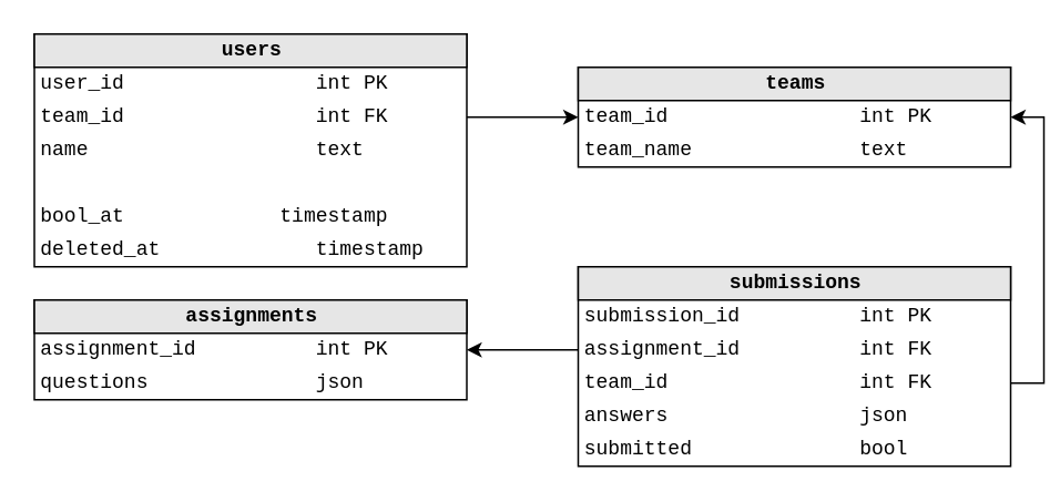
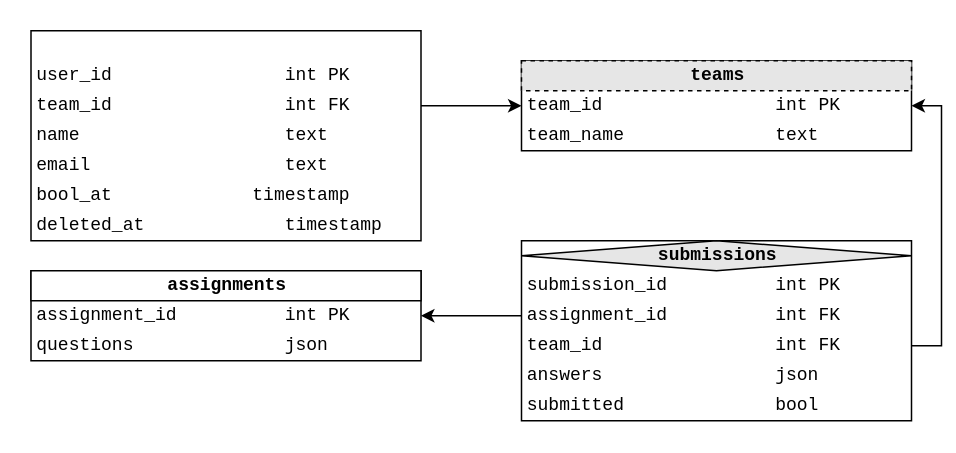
- <mxCell id="22" value="&lt;div&gt;&lt;span&gt;&lt;b&gt;users&lt;/b&gt;&lt;/span&gt;&lt;/div&gt;" style="rounded=0;whiteSpace=wrap;html=1;align=center;spacingLeft=2;strokeColor=#000000;fillColor=#E6E6E6;fontFamily=Courier New;" vertex="1" parent="15"><mxGeometry width="260" height="20" as="geometry" /></mxCell>
- <mxCell id="41" value="&lt;div&gt;&lt;span&gt;&lt;b&gt;teams&lt;/b&gt;&lt;/span&gt;&lt;/div&gt;" style="rounded=0;whiteSpace=wrap;html=1;align=center;spacingLeft=2;strokeColor=#000000;fillColor=#E6E6E6;fontFamily=Courier New;" vertex="1" parent="38"><mxGeometry width="260" height="20" as="geometry" /></mxCell>
+ <mxCell id="41" value="&lt;div&gt;&lt;span&gt;&lt;b&gt;teams&lt;/b&gt;&lt;/span&gt;&lt;/div&gt;" style="rounded=0;whiteSpace=wrap;html=1;align=center;spacingLeft=2;strokeColor=#000000;fillColor=#E6E6E6;fontFamily=Courier New;dashed=1;" vertex="1" parent="38"><mxGeometry width="260" height="20" as="geometry" /></mxCell>
+ <mxCell id="18" value="email&amp;nbsp; &amp;nbsp; &amp;nbsp; &amp;nbsp; &amp;nbsp; &amp;nbsp; &amp;nbsp; &amp;nbsp; &amp;nbsp; text" style="rounded=0;whiteSpace=wrap;html=1;align=left;spacingLeft=2;strokeColor=none;fillColor=none;fontFamily=Courier New;" vertex="1" parent="15"><mxGeometry y="80" width="260" height="20" as="geometry" /></mxCell>
- <mxCell id="6" value="&lt;div&gt;&lt;span&gt;&lt;b&gt;submissions&lt;/b&gt;&lt;/span&gt;&lt;/div&gt;" style="rounded=0;whiteSpace=wrap;html=1;align=center;spacingLeft=2;strokeColor=#000000;fillColor=#E6E6E6;fontFamily=Courier New;" vertex="1" parent="4"><mxGeometry width="260" height="20" as="geometry" /></mxCell>
+ <mxCell id="6" value="&lt;div&gt;&lt;span&gt;&lt;b&gt;submissions&lt;/b&gt;&lt;/span&gt;&lt;/div&gt;" style="rhombus;whiteSpace=wrap;html=1;align=center;spacingLeft=2;strokeColor=#000000;fillColor=#E6E6E6;fontFamily=Courier New;" vertex="1" parent="4"><mxGeometry width="260" height="20" as="geometry" /></mxCell>
- <mxCell id="32" value="&lt;div&gt;&lt;span&gt;&lt;b&gt;assignments&lt;/b&gt;&lt;/span&gt;&lt;/div&gt;" style="rounded=0;whiteSpace=wrap;html=1;align=center;spacingLeft=2;strokeColor=#000000;fillColor=#E6E6E6;fontFamily=Courier New;" vertex="1" parent="29"><mxGeometry width="260" height="20" as="geometry" /></mxCell>
+ <mxCell id="32" value="&lt;div&gt;&lt;span&gt;&lt;b&gt;assignments&lt;/b&gt;&lt;/span&gt;&lt;/div&gt;" style="rounded=0;whiteSpace=wrap;html=1;align=center;spacingLeft=2;strokeColor=#000000;fillColor=#ffffff;fontFamily=Courier New;" vertex="1" parent="29"><mxGeometry width="260" height="20" as="geometry" /></mxCell>
